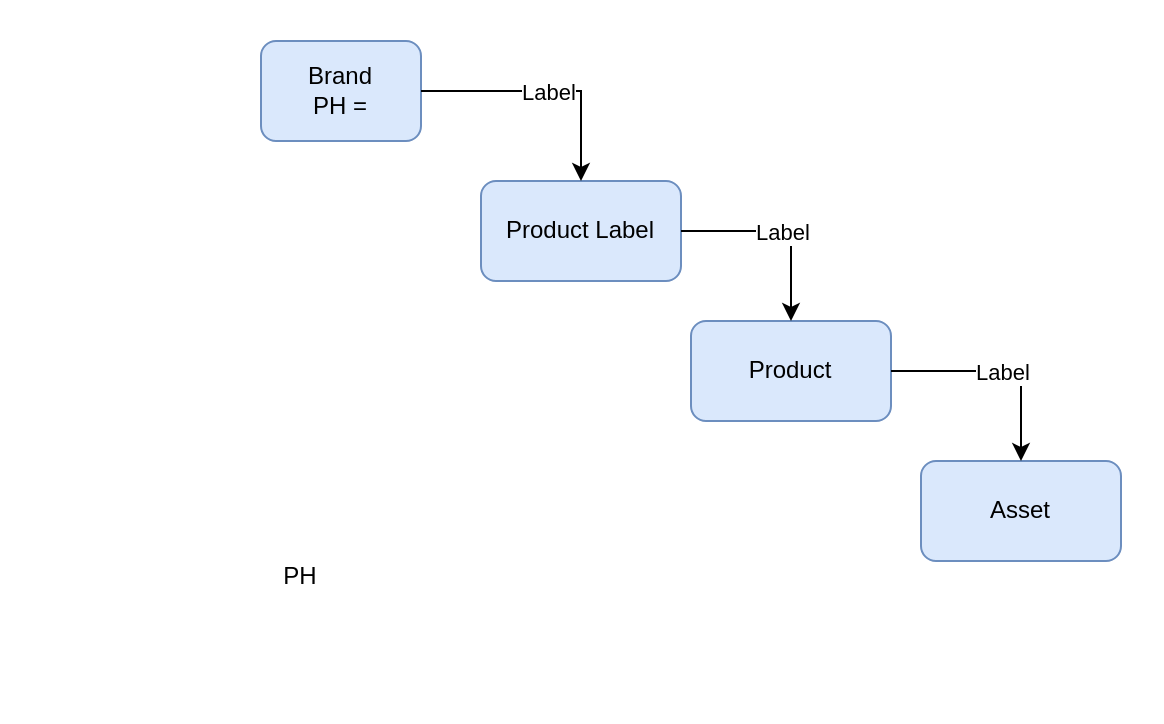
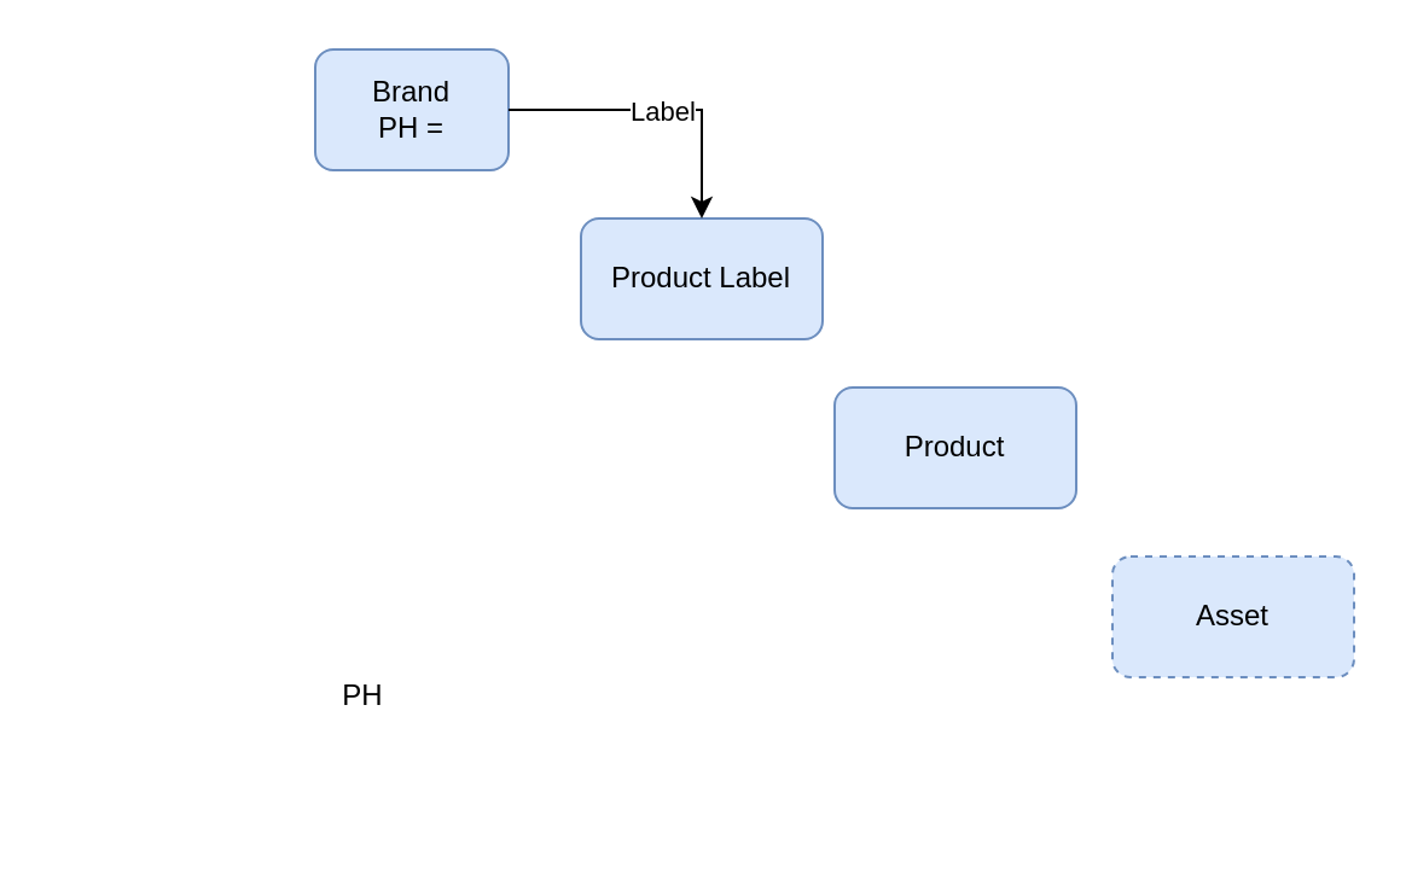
- <mxCell id="8" value="" style="endArrow=classic;html=1;rounded=0;exitX=1;exitY=0.5;exitDx=0;exitDy=0;entryX=0.5;entryY=0;entryDx=0;entryDy=0;edgeStyle=orthogonalEdgeStyle;" edge="1" parent="1" source="3" target="4"><mxGeometry relative="1" as="geometry"><mxPoint x="300" y="125" as="sourcePoint" /><mxPoint x="390" y="160" as="targetPoint" /></mxGeometry></mxCell>
- <mxCell id="9" value="Label" style="edgeLabel;resizable=0;html=1;;align=center;verticalAlign=middle;" connectable="0" vertex="1" parent="8"><mxGeometry relative="1" as="geometry" /></mxCell>
- <mxCell id="10" value="" style="endArrow=classic;html=1;rounded=0;exitX=1;exitY=0.5;exitDx=0;exitDy=0;entryX=0.5;entryY=0;entryDx=0;entryDy=0;edgeStyle=orthogonalEdgeStyle;" edge="1" parent="1" source="4" target="5"><mxGeometry relative="1" as="geometry"><mxPoint x="310" y="145" as="sourcePoint" /><mxPoint x="405" y="170" as="targetPoint" /></mxGeometry></mxCell>
- <mxCell id="11" value="Label" style="edgeLabel;resizable=0;html=1;;align=center;verticalAlign=middle;" connectable="0" vertex="1" parent="10"><mxGeometry relative="1" as="geometry" /></mxCell>
- <mxCell id="5" value="Asset" style="rounded=1;whiteSpace=wrap;html=1;fillColor=#dae8fc;strokeColor=#6c8ebf;" vertex="1" parent="1"><mxGeometry x="460" y="230" width="100" height="50" as="geometry" /></mxCell>
+ <mxCell id="5" value="Asset" style="rounded=1;whiteSpace=wrap;html=1;fillColor=#dae8fc;strokeColor=#6c8ebf;dashed=1;" vertex="1" parent="1"><mxGeometry x="460" y="230" width="100" height="50" as="geometry" /></mxCell>
